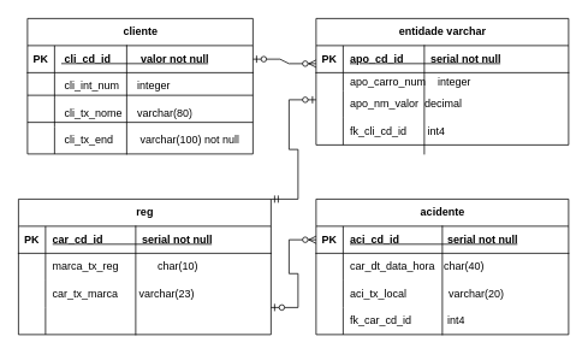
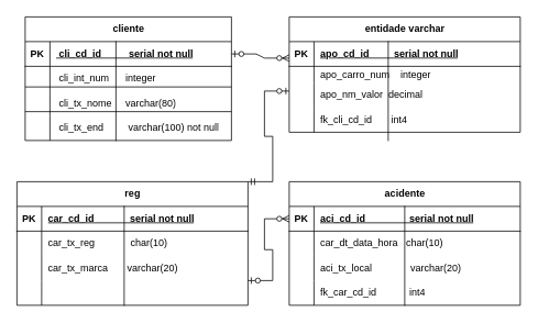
- <mxCell id="5" value="&amp;nbsp;cli_cd_id&amp;nbsp;&amp;nbsp;&amp;nbsp;&amp;nbsp;&amp;nbsp;&amp;nbsp;&amp;nbsp;&amp;nbsp;&amp;nbsp; valor not null" style="shape=partialRectangle;connectable=0;fillColor=none;top=0;left=0;bottom=0;right=0;align=left;spacingLeft=6;fontStyle=5;overflow=hidden;whiteSpace=wrap;html=1;" vertex="1" parent="3"><mxGeometry x="30" width="220" height="30" as="geometry"><mxRectangle width="220" height="30" as="alternateBounds" /></mxGeometry></mxCell>
+ <mxCell id="5" value="&amp;nbsp;cli_cd_id&amp;nbsp;&amp;nbsp;&amp;nbsp;&amp;nbsp;&amp;nbsp;&amp;nbsp;&amp;nbsp;&amp;nbsp;&amp;nbsp; serial not null" style="shape=partialRectangle;connectable=0;fillColor=none;top=0;left=0;bottom=0;right=0;align=left;spacingLeft=6;fontStyle=5;overflow=hidden;whiteSpace=wrap;html=1;" vertex="1" parent="3"><mxGeometry x="30" width="220" height="30" as="geometry"><mxRectangle width="220" height="30" as="alternateBounds" /></mxGeometry></mxCell>
- <mxCell id="38" value="marca_tx_reg&amp;nbsp;&amp;nbsp;&amp;nbsp;&amp;nbsp;&amp;nbsp;&amp;nbsp;&amp;nbsp;&amp;nbsp;&amp;nbsp;&amp;nbsp;&amp;nbsp;&amp;nbsp; char(10)" style="shape=partialRectangle;connectable=0;fillColor=none;top=0;left=0;bottom=0;right=0;align=left;spacingLeft=6;overflow=hidden;whiteSpace=wrap;html=1;" vertex="1" parent="36"><mxGeometry x="30" width="250" height="30" as="geometry"><mxRectangle width="250" height="30" as="alternateBounds" /></mxGeometry></mxCell>
+ <mxCell id="38" value="car_tx_reg&amp;nbsp;&amp;nbsp;&amp;nbsp;&amp;nbsp;&amp;nbsp;&amp;nbsp;&amp;nbsp;&amp;nbsp;&amp;nbsp;&amp;nbsp;&amp;nbsp;&amp;nbsp; char(10)" style="shape=partialRectangle;connectable=0;fillColor=none;top=0;left=0;bottom=0;right=0;align=left;spacingLeft=6;overflow=hidden;whiteSpace=wrap;html=1;" vertex="1" parent="36"><mxGeometry x="30" width="250" height="30" as="geometry"><mxRectangle width="250" height="30" as="alternateBounds" /></mxGeometry></mxCell>
- <mxCell id="52" value="car_dt_data_hora&amp;nbsp;&amp;nbsp; char(40)" style="shape=partialRectangle;connectable=0;fillColor=none;top=0;left=0;bottom=0;right=0;align=left;spacingLeft=6;overflow=hidden;whiteSpace=wrap;html=1;" vertex="1" parent="50"><mxGeometry x="30" width="250" height="30" as="geometry"><mxRectangle width="250" height="30" as="alternateBounds" /></mxGeometry></mxCell>
+ <mxCell id="52" value="car_dt_data_hora&amp;nbsp;&amp;nbsp; char(10)" style="shape=partialRectangle;connectable=0;fillColor=none;top=0;left=0;bottom=0;right=0;align=left;spacingLeft=6;overflow=hidden;whiteSpace=wrap;html=1;" vertex="1" parent="50"><mxGeometry x="30" width="250" height="30" as="geometry"><mxRectangle width="250" height="30" as="alternateBounds" /></mxGeometry></mxCell>
- <mxCell id="41" value="car_tx_marca&amp;nbsp;&amp;nbsp;&amp;nbsp;&amp;nbsp;&amp;nbsp;&amp;nbsp; varchar(23)" style="shape=partialRectangle;connectable=0;fillColor=none;top=0;left=0;bottom=0;right=0;align=left;spacingLeft=6;overflow=hidden;whiteSpace=wrap;html=1;" vertex="1" parent="39"><mxGeometry x="30" width="250" height="30" as="geometry"><mxRectangle width="250" height="30" as="alternateBounds" /></mxGeometry></mxCell>
+ <mxCell id="41" value="car_tx_marca&amp;nbsp;&amp;nbsp;&amp;nbsp;&amp;nbsp;&amp;nbsp;&amp;nbsp; varchar(20)" style="shape=partialRectangle;connectable=0;fillColor=none;top=0;left=0;bottom=0;right=0;align=left;spacingLeft=6;overflow=hidden;whiteSpace=wrap;html=1;" vertex="1" parent="39"><mxGeometry x="30" width="250" height="30" as="geometry"><mxRectangle width="250" height="30" as="alternateBounds" /></mxGeometry></mxCell>
